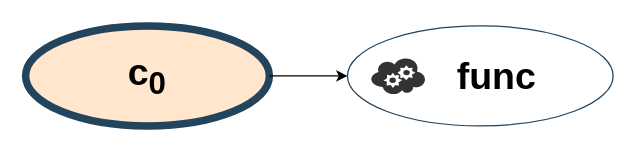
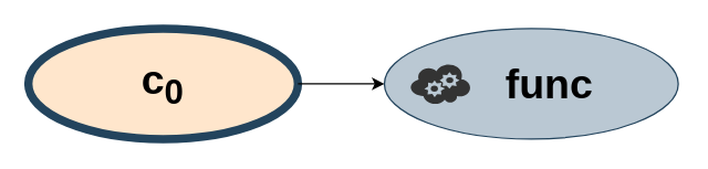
- <mxCell id="3" value="&lt;b&gt;&lt;font style=&quot;font-size: 30px&quot;&gt;&amp;nbsp; &amp;nbsp;func&lt;/font&gt;&lt;/b&gt;" style="ellipse;whiteSpace=wrap;html=1;fillColor=#ffffff;strokeColor=#23445d;" parent="1" vertex="1"><mxGeometry x="277.5" y="20" width="212.5" height="80" as="geometry" /></mxCell>
+ <mxCell id="3" value="&lt;b&gt;&lt;font style=&quot;font-size: 30px&quot;&gt;&amp;nbsp; &amp;nbsp;func&lt;/font&gt;&lt;/b&gt;" style="ellipse;whiteSpace=wrap;html=1;fillColor=#bac8d3;strokeColor=#23445d;" parent="1" vertex="1"><mxGeometry x="277.5" y="20" width="212.5" height="80" as="geometry" /></mxCell>
